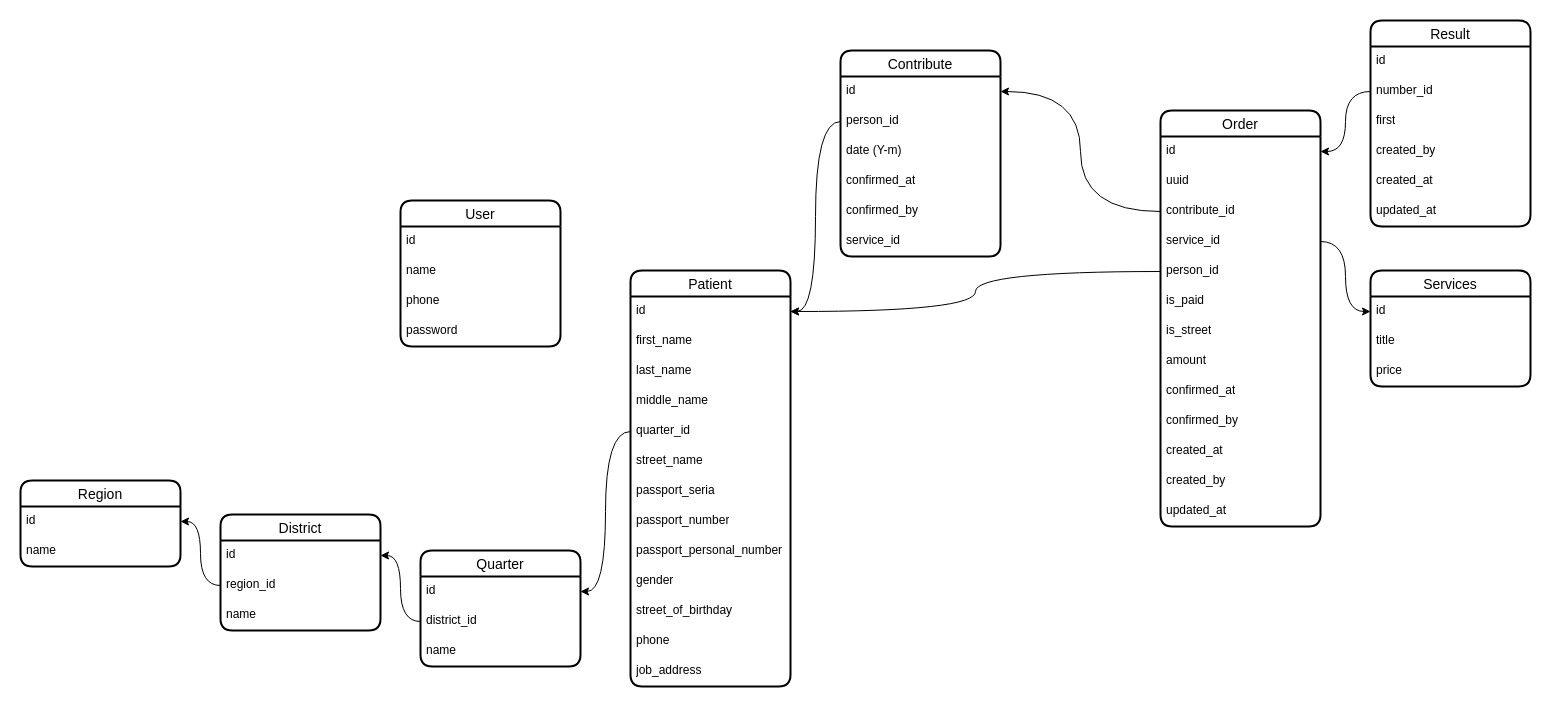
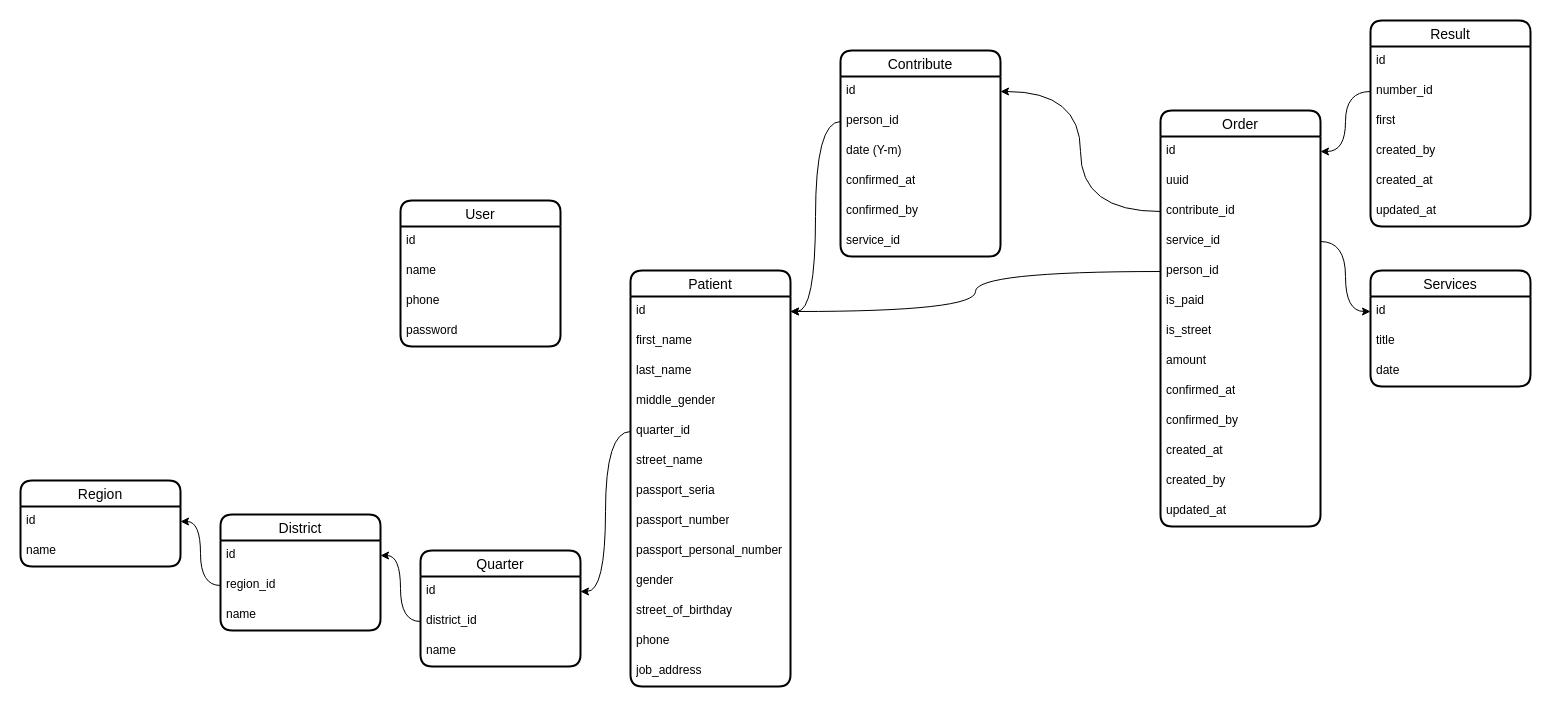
- <mxCell id="32" value="price" style="text;strokeColor=none;fillColor=none;spacingLeft=4;spacingRight=4;overflow=hidden;rotatable=0;points=[[0,0.5],[1,0.5]];portConstraint=eastwest;fontSize=12;whiteSpace=wrap;html=1;" parent="29" vertex="1"><mxGeometry y="86" width="160" height="30" as="geometry" /></mxCell>
+ <mxCell id="32" value="date" style="text;strokeColor=none;fillColor=none;spacingLeft=4;spacingRight=4;overflow=hidden;rotatable=0;points=[[0,0.5],[1,0.5]];portConstraint=eastwest;fontSize=12;whiteSpace=wrap;html=1;" parent="29" vertex="1"><mxGeometry y="86" width="160" height="30" as="geometry" /></mxCell>
- <mxCell id="11" value="middle_name" style="text;strokeColor=none;fillColor=none;spacingLeft=4;spacingRight=4;overflow=hidden;rotatable=0;points=[[0,0.5],[1,0.5]];portConstraint=eastwest;fontSize=12;whiteSpace=wrap;html=1;" parent="7" vertex="1"><mxGeometry y="116" width="160" height="30" as="geometry" /></mxCell>
+ <mxCell id="11" value="middle_gender" style="text;strokeColor=none;fillColor=none;spacingLeft=4;spacingRight=4;overflow=hidden;rotatable=0;points=[[0,0.5],[1,0.5]];portConstraint=eastwest;fontSize=12;whiteSpace=wrap;html=1;" parent="7" vertex="1"><mxGeometry y="116" width="160" height="30" as="geometry" /></mxCell>
